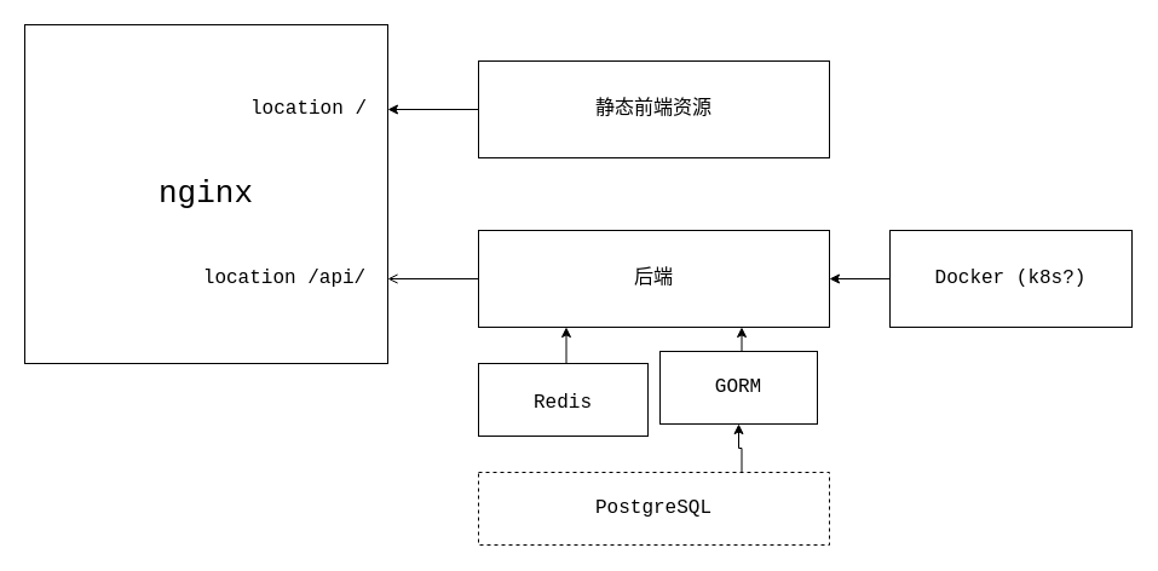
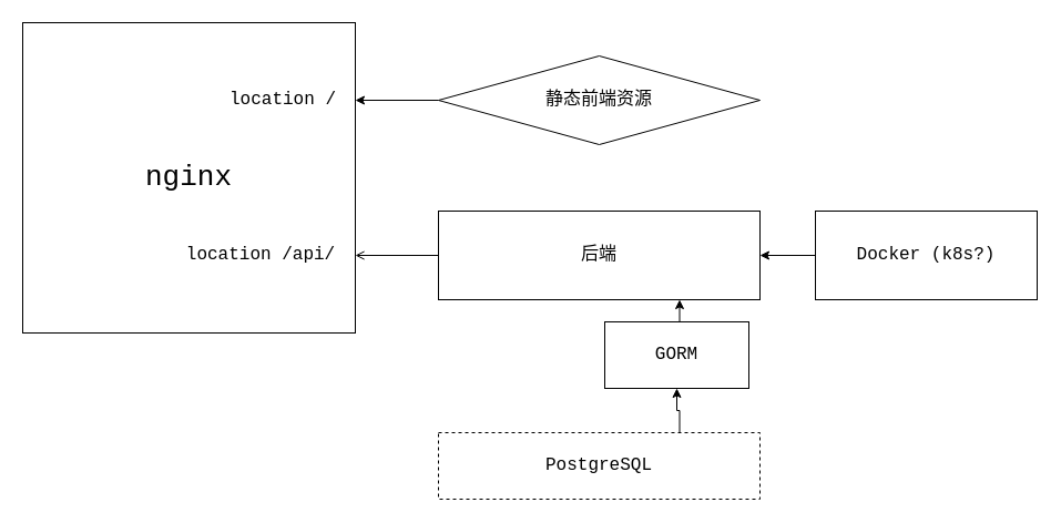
- <mxCell id="3" value="&lt;font style=&quot;font-size: 16px;&quot; face=&quot;Courier New&quot;&gt;静态前端资源&lt;/font&gt;" style="rounded=0;whiteSpace=wrap;html=1;" vertex="1" parent="1"><mxGeometry x="395" y="50" width="290" height="80" as="geometry" /></mxCell>
+ <mxCell id="3" value="&lt;font style=&quot;font-size: 16px;&quot; face=&quot;Courier New&quot;&gt;静态前端资源&lt;/font&gt;" style="rhombus;whiteSpace=wrap;html=1;" vertex="1" parent="1"><mxGeometry x="395" y="50" width="290" height="80" as="geometry" /></mxCell>
- <mxCell id="9" style="edgeStyle=orthogonalEdgeStyle;rounded=0;orthogonalLoop=1;jettySize=auto;html=1;exitX=0.5;exitY=0;exitDx=0;exitDy=0;entryX=0.25;entryY=1;entryDx=0;entryDy=0;fontFamily=Courier New;fontSize=16;" edge="1" parent="1" source="10" target="8"><mxGeometry relative="1" as="geometry" /></mxCell>
- <mxCell id="10" value="&lt;font style=&quot;font-size: 16px;&quot;&gt;Redis&lt;/font&gt;" style="rounded=0;whiteSpace=wrap;html=1;fontFamily=Courier New;fontSize=26;" vertex="1" parent="1"><mxGeometry x="395" y="300" width="140" height="60" as="geometry" /></mxCell>
